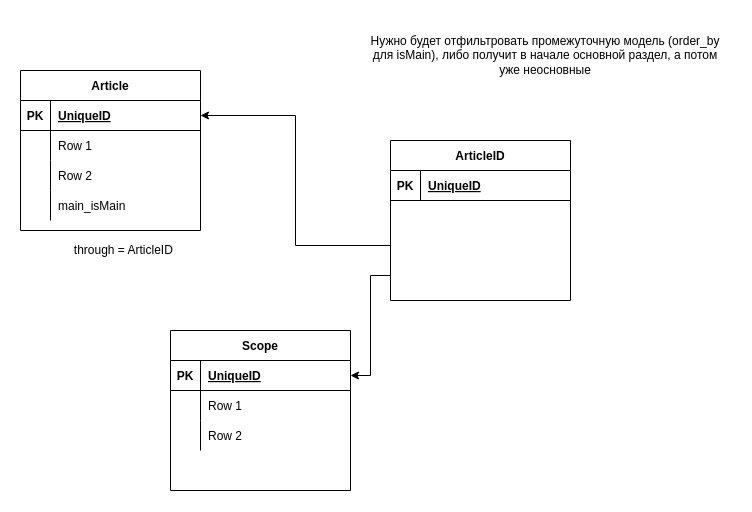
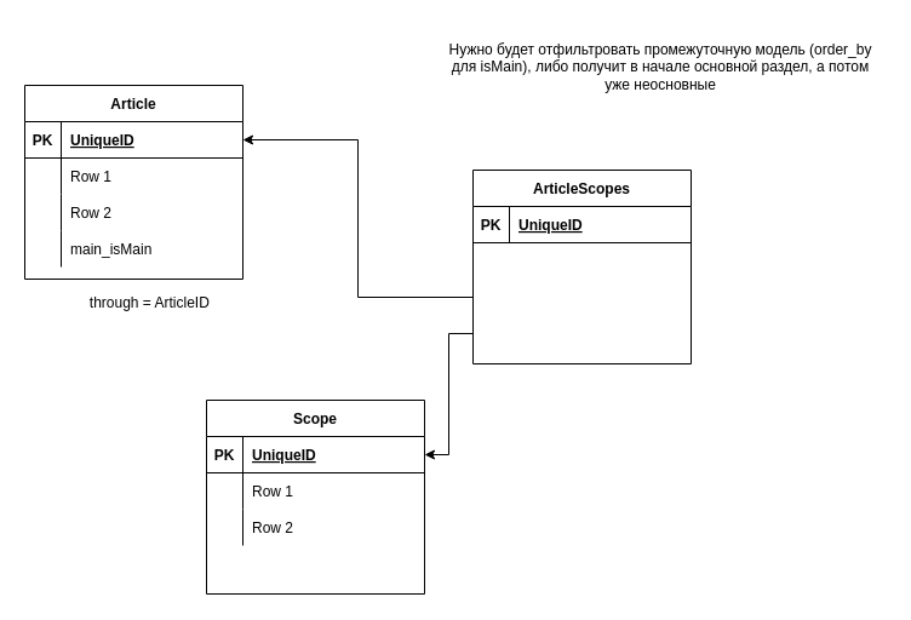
- <mxCell id="15" value="ArticleID" style="shape=table;startSize=30;container=1;collapsible=1;childLayout=tableLayout;fixedRows=1;rowLines=0;fontStyle=1;align=center;resizeLast=1;" vertex="1" parent="1"><mxGeometry x="390" y="140" width="180" height="160" as="geometry" /></mxCell>
+ <mxCell id="15" value="ArticleScopes" style="shape=table;startSize=30;container=1;collapsible=1;childLayout=tableLayout;fixedRows=1;rowLines=0;fontStyle=1;align=center;resizeLast=1;" vertex="1" parent="1"><mxGeometry x="390" y="140" width="180" height="160" as="geometry" /></mxCell>
